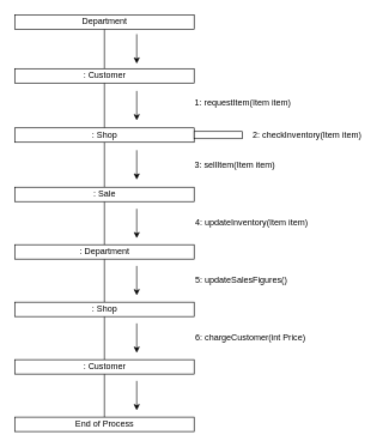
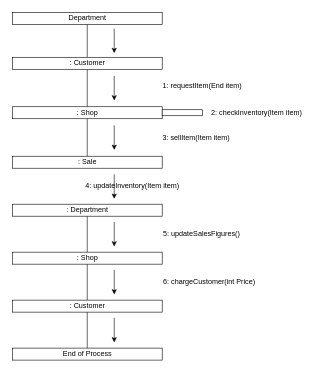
- <mxCell id="24" value="1: requestItem(Item item)" style="text;html=1;resizable=0;points=[];autosize=1;align=left;verticalAlign=top;spacingTop=-4;" vertex="1" parent="1"><mxGeometry x="269" y="133" width="150" height="20" as="geometry" /></mxCell>
+ <mxCell id="24" value="1: requestItem(End item)" style="text;html=1;resizable=0;points=[];autosize=1;align=left;verticalAlign=top;spacingTop=-4;" vertex="1" parent="1"><mxGeometry x="269" y="133" width="150" height="20" as="geometry" /></mxCell>
- <mxCell id="8" style="edgeStyle=orthogonalEdgeStyle;rounded=0;orthogonalLoop=1;jettySize=auto;html=1;exitX=0.5;exitY=1;exitDx=0;exitDy=0;entryX=0.5;entryY=0;entryDx=0;entryDy=0;endArrow=none;endFill=0;" edge="1" parent="1" source="9" target="11"><mxGeometry relative="1" as="geometry" /></mxCell>
- <mxCell id="28" value="4: updateInventory(Item item)" style="text;html=1;resizable=0;points=[];autosize=1;align=left;verticalAlign=top;spacingTop=-4;" vertex="1" parent="1"><mxGeometry x="270" y="300" width="170" height="20" as="geometry" /></mxCell>
+ <mxCell id="28" value="4: updateInventory(Item item)" style="text;html=1;resizable=0;points=[];autosize=1;align=left;verticalAlign=top;spacingTop=-4;" vertex="1" parent="1"><mxGeometry x="140" y="300" width="170" height="20" as="geometry" /></mxCell>
